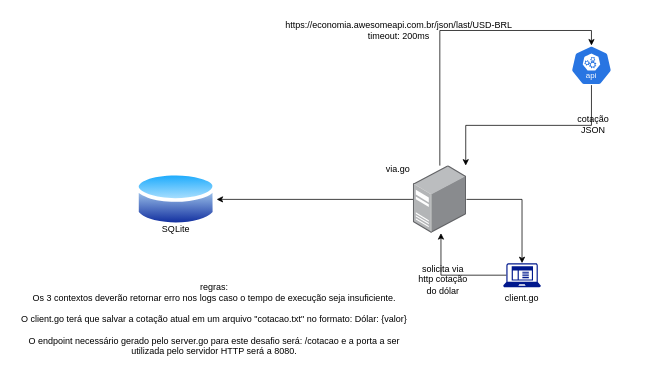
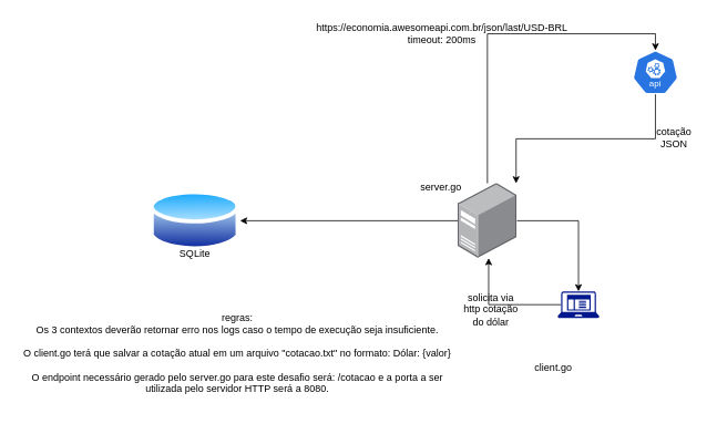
- <mxCell id="16" value="cotação JSON" style="text;strokeColor=none;align=center;fillColor=none;html=1;verticalAlign=middle;whiteSpace=wrap;rounded=0;" vertex="1" parent="1"><mxGeometry x="760" y="150" width="60" height="30" as="geometry" /></mxCell>
+ <mxCell id="16" value="cotação JSON" style="text;strokeColor=none;align=center;fillColor=none;html=1;verticalAlign=middle;whiteSpace=wrap;rounded=0;" vertex="1" parent="1"><mxGeometry x="780" y="150" width="60" height="30" as="geometry" /></mxCell>
- <mxCell id="4" value="via.go" style="text;strokeColor=none;align=center;fillColor=none;html=1;verticalAlign=middle;whiteSpace=wrap;rounded=0;" vertex="1" parent="1"><mxGeometry x="500" y="210" width="60" height="30" as="geometry" /></mxCell>
+ <mxCell id="4" value="server.go" style="text;strokeColor=none;align=center;fillColor=none;html=1;verticalAlign=middle;whiteSpace=wrap;rounded=0;" vertex="1" parent="1"><mxGeometry x="500" y="210" width="60" height="30" as="geometry" /></mxCell>
- <mxCell id="6" value="client.go" style="text;strokeColor=none;align=center;fillColor=none;html=1;verticalAlign=middle;whiteSpace=wrap;rounded=0;" vertex="1" parent="1"><mxGeometry x="665" y="382" width="60" height="30" as="geometry" /></mxCell>
+ <mxCell id="6" value="client.go" style="text;strokeColor=none;align=center;fillColor=none;html=1;verticalAlign=middle;whiteSpace=wrap;rounded=0;" vertex="1" parent="1"><mxGeometry x="635" y="427" width="60" height="30" as="geometry" /></mxCell>
